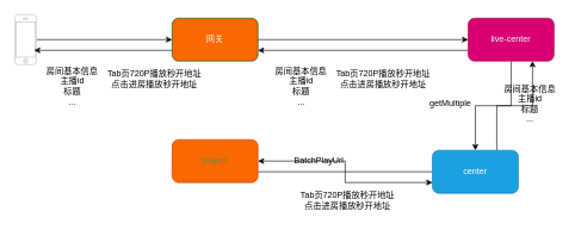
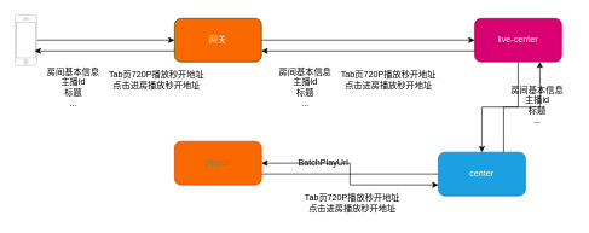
- <mxCell id="15" value="getMultiple" style="text;html=1;align=center;verticalAlign=middle;resizable=0;points=[];autosize=1;strokeColor=none;fillColor=none;" vertex="1" parent="1"><mxGeometry x="589" y="130" width="80" height="30" as="geometry" /></mxCell>
